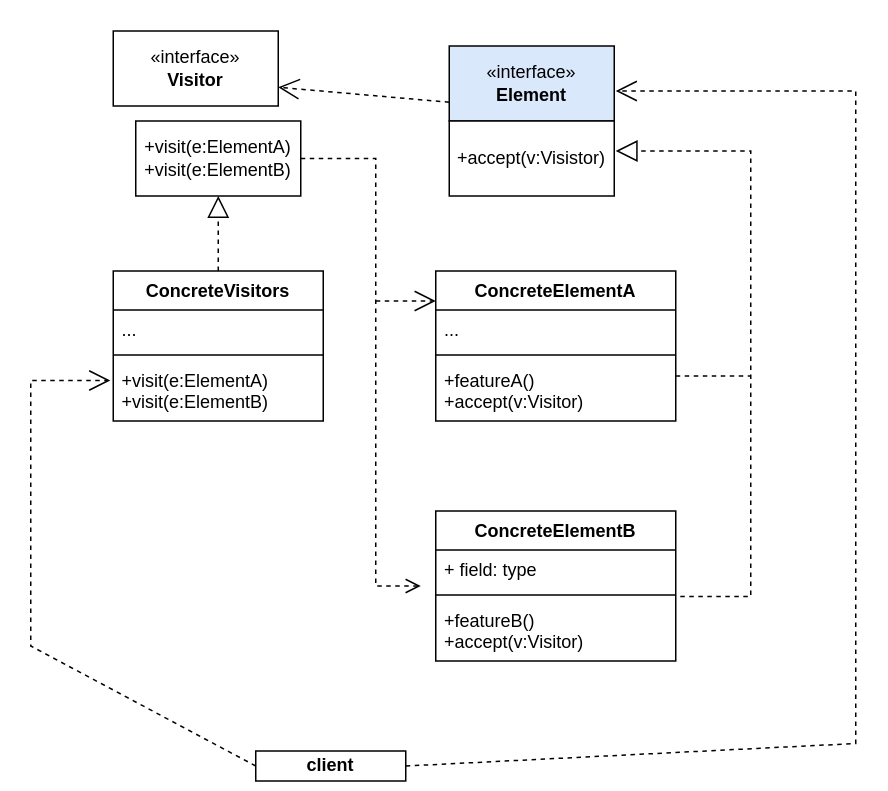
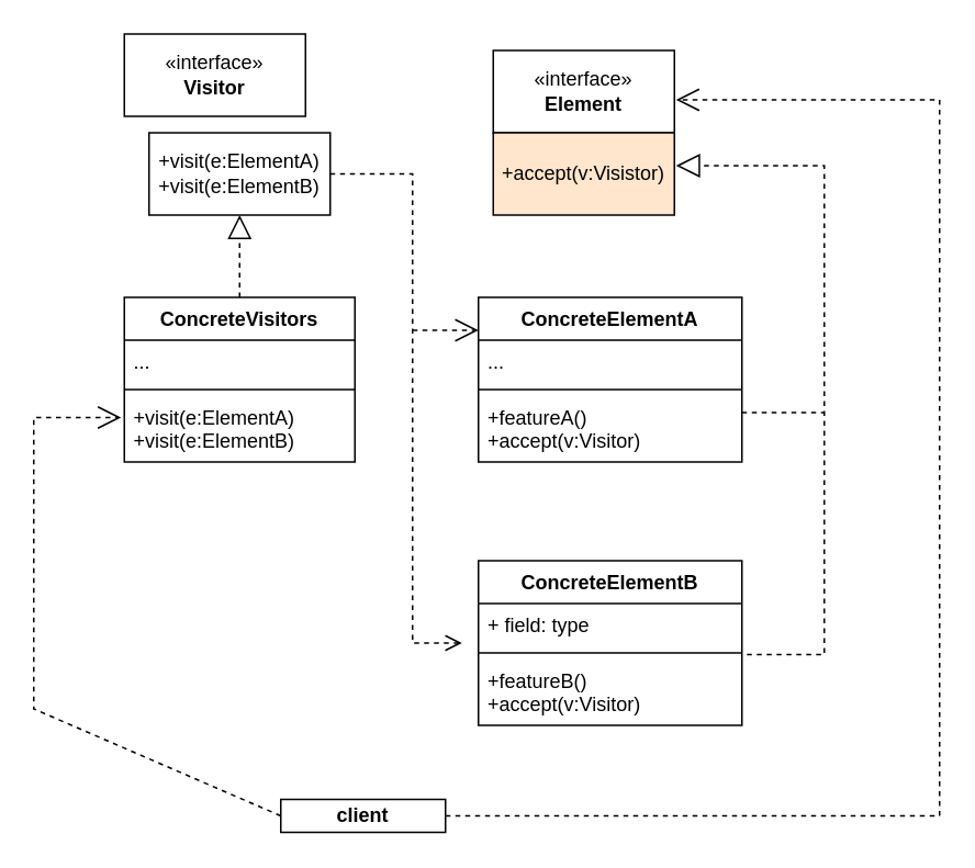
- <mxCell id="3" value="«interface»&lt;br&gt;&lt;b&gt;Element&lt;/b&gt;" style="html=1;whiteSpace=wrap;fillColor=#dae8fc;" parent="1" vertex="1"><mxGeometry x="299" y="30" width="110" height="50" as="geometry" /></mxCell>
+ <mxCell id="3" value="«interface»&lt;br&gt;&lt;b&gt;Element&lt;/b&gt;" style="html=1;whiteSpace=wrap;" parent="1" vertex="1"><mxGeometry x="299" y="30" width="110" height="50" as="geometry" /></mxCell>
- <mxCell id="23" value="" style="endArrow=open;endSize=12;dashed=1;html=1;rounded=0;exitX=0;exitY=0.75;exitDx=0;exitDy=0;entryX=1;entryY=0.75;entryDx=0;entryDy=0;" parent="1" source="3" target="2" edge="1"><mxGeometry width="160" relative="1" as="geometry"><mxPoint x="320" y="30" as="sourcePoint" /><mxPoint x="480" y="30" as="targetPoint" /></mxGeometry></mxCell>
- <mxCell id="18" value="+accept(v:Visistor)" style="html=1;whiteSpace=wrap;" parent="1" vertex="1"><mxGeometry x="299" y="80" width="110" height="50" as="geometry" /></mxCell>
+ <mxCell id="18" value="+accept(v:Visistor)" style="html=1;whiteSpace=wrap;fillColor=#ffe6cc;" parent="1" vertex="1"><mxGeometry x="299" y="80" width="110" height="50" as="geometry" /></mxCell>
- <mxCell id="16" value="&lt;b&gt;client&lt;/b&gt;" style="html=1;whiteSpace=wrap;" parent="1" vertex="1"><mxGeometry x="170" y="500" width="100" height="20" as="geometry" /></mxCell>
+ <mxCell id="16" value="&lt;b&gt;client&lt;/b&gt;" style="html=1;whiteSpace=wrap;" parent="1" vertex="1"><mxGeometry x="170" y="485" width="100" height="20" as="geometry" /></mxCell>
